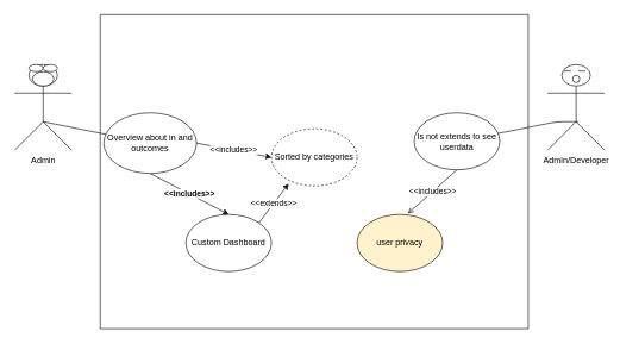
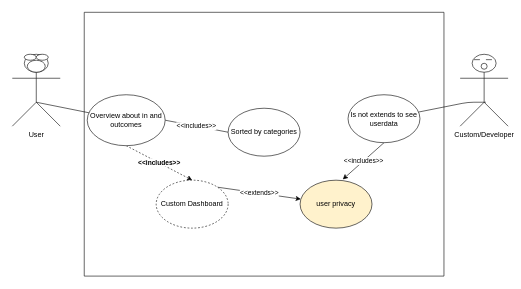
- <mxCell id="6" value="&amp;lt;&amp;lt;includes&amp;gt;&amp;gt;" style="edgeStyle=none;html=1;exitX=1;exitY=0.5;exitDx=0;exitDy=0;entryX=0;entryY=0.5;entryDx=0;entryDy=0;fontFamily=Helvetica;" edge="1" parent="4" source="7" target="13"><mxGeometry relative="1" as="geometry" /></mxCell>
+ <mxCell id="6" value="&amp;lt;&amp;lt;includes&amp;gt;&amp;gt;" style="edgeStyle=none;html=1;exitX=1;exitY=0.5;exitDx=0;exitDy=0;entryX=0;entryY=0.5;entryDx=0;entryDy=0;fontFamily=Helvetica;endArrow=none;" edge="1" parent="4" source="7" target="13"><mxGeometry relative="1" as="geometry" /></mxCell>
- <mxCell id="13" value="Sorted by categories" style="ellipse;whiteSpace=wrap;html=1;dashed=1;" vertex="1" parent="4"><mxGeometry x="240" y="160" width="120" height="80" as="geometry" /></mxCell>
+ <mxCell id="13" value="Sorted by categories" style="ellipse;whiteSpace=wrap;html=1;" vertex="1" parent="4"><mxGeometry x="240" y="160" width="120" height="80" as="geometry" /></mxCell>
- <mxCell id="2" value="Admin" style="shape=umlActor;verticalLabelPosition=bottom;verticalAlign=top;html=1;outlineConnect=0;" parent="1" vertex="1"><mxGeometry y="90" width="80" height="120" as="geometry" x="20" /></mxCell>
+ <mxCell id="2" value="User" style="shape=umlActor;verticalLabelPosition=bottom;verticalAlign=top;html=1;outlineConnect=0;" parent="1" vertex="1"><mxGeometry y="90" width="80" height="120" as="geometry" x="20" /></mxCell>
- <mxCell id="3" value="Admin/Developer&lt;br&gt;" style="shape=umlActor;verticalLabelPosition=bottom;verticalAlign=top;html=1;outlineConnect=0;" parent="1" vertex="1"><mxGeometry x="767" y="90" width="80" height="120" as="geometry" /></mxCell>
+ <mxCell id="3" value="Custom/Developer&lt;br&gt;" style="shape=umlActor;verticalLabelPosition=bottom;verticalAlign=top;html=1;outlineConnect=0;" parent="1" vertex="1"><mxGeometry x="767" y="90" width="80" height="120" as="geometry" /></mxCell>
- <mxCell id="5" value="&amp;lt;&amp;lt;includes&amp;gt;&amp;gt;" style="edgeStyle=none;html=1;exitX=0.5;exitY=1;exitDx=0;exitDy=0;entryX=0.5;entryY=0;entryDx=0;entryDy=0;fontStyle=1" parent="4" source="7" target="11" edge="1"><mxGeometry relative="1" as="geometry" /></mxCell>
+ <mxCell id="5" value="&amp;lt;&amp;lt;includes&amp;gt;&amp;gt;" style="edgeStyle=none;html=1;exitX=0.5;exitY=1;exitDx=0;exitDy=0;entryX=0.5;entryY=0;entryDx=0;entryDy=0;fontStyle=1;dashed=1;" parent="4" source="7" target="11" edge="1"><mxGeometry relative="1" as="geometry" /></mxCell>
- <mxCell id="10" value="&amp;lt;&amp;lt;extends&amp;gt;&amp;gt;" style="edgeStyle=none;html=1;exitX=1;exitY=0;exitDx=0;exitDy=0;entryX=0.2;entryY=0.963;entryDx=0;entryDy=0;entryPerimeter=0;fontFamily=Helvetica;" edge="1" parent="4" source="11" target="13"><mxGeometry relative="1" as="geometry" /></mxCell>
+ <mxCell id="10" value="&amp;lt;&amp;lt;extends&amp;gt;&amp;gt;" style="edgeStyle=none;html=1;exitX=1;exitY=0;exitDx=0;exitDy=0;fontFamily=Helvetica;" edge="1" parent="4" source="11" target="12"><mxGeometry relative="1" as="geometry" /></mxCell>
- <mxCell id="8" value="&amp;lt;&amp;lt;includes&amp;gt;&amp;gt;" style="edgeStyle=none;html=1;exitX=0.5;exitY=1;exitDx=0;exitDy=0;entryX=0.594;entryY=-0.017;entryDx=0;entryDy=0;entryPerimeter=0;endArrow=open;" parent="4" source="9" target="12" edge="1"><mxGeometry relative="1" as="geometry" /></mxCell>
+ <mxCell id="8" value="&amp;lt;&amp;lt;includes&amp;gt;&amp;gt;" style="edgeStyle=none;html=1;exitX=0.5;exitY=1;exitDx=0;exitDy=0;entryX=0.594;entryY=-0.017;entryDx=0;entryDy=0;entryPerimeter=0;" parent="4" source="9" target="12" edge="1"><mxGeometry relative="1" as="geometry" /></mxCell>
- <mxCell id="11" value="Custom Dashboard" style="ellipse;whiteSpace=wrap;html=1;" parent="4" vertex="1"><mxGeometry x="120" y="280" width="120" height="80" as="geometry" /></mxCell>
+ <mxCell id="11" value="Custom Dashboard" style="ellipse;whiteSpace=wrap;html=1;dashed=1;" parent="4" vertex="1"><mxGeometry x="120" y="280" width="120" height="80" as="geometry" /></mxCell>
